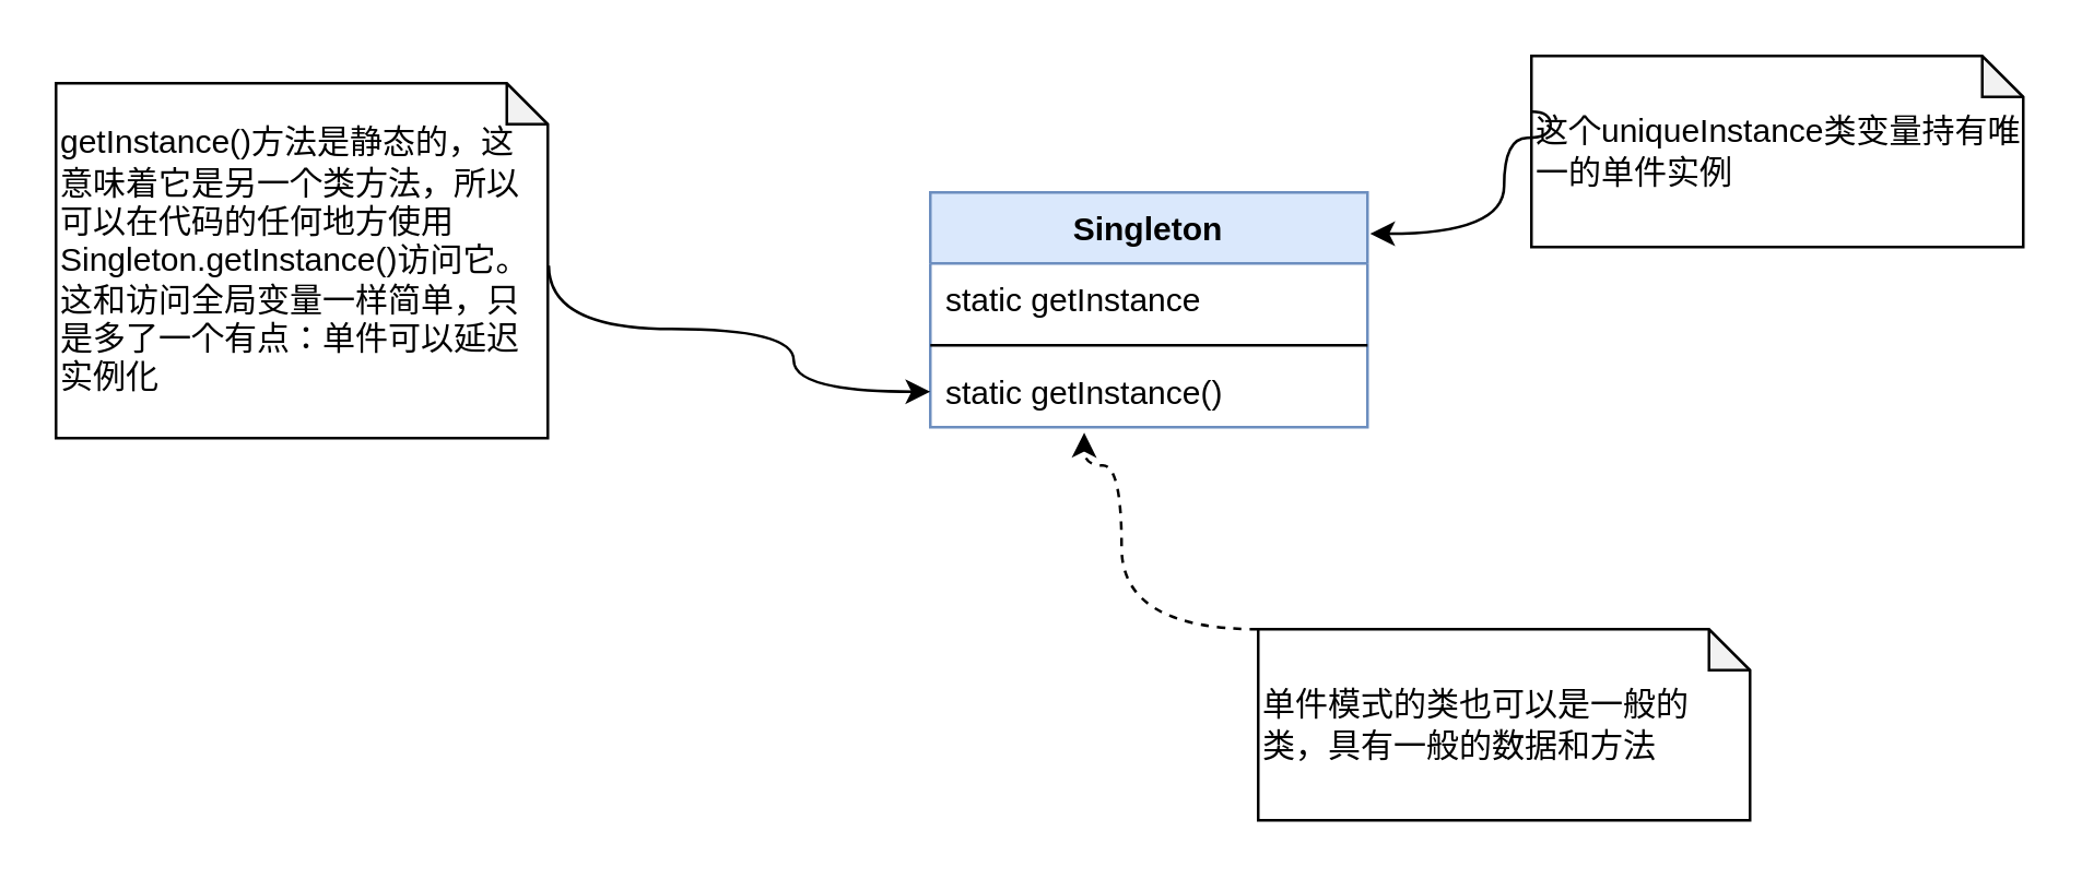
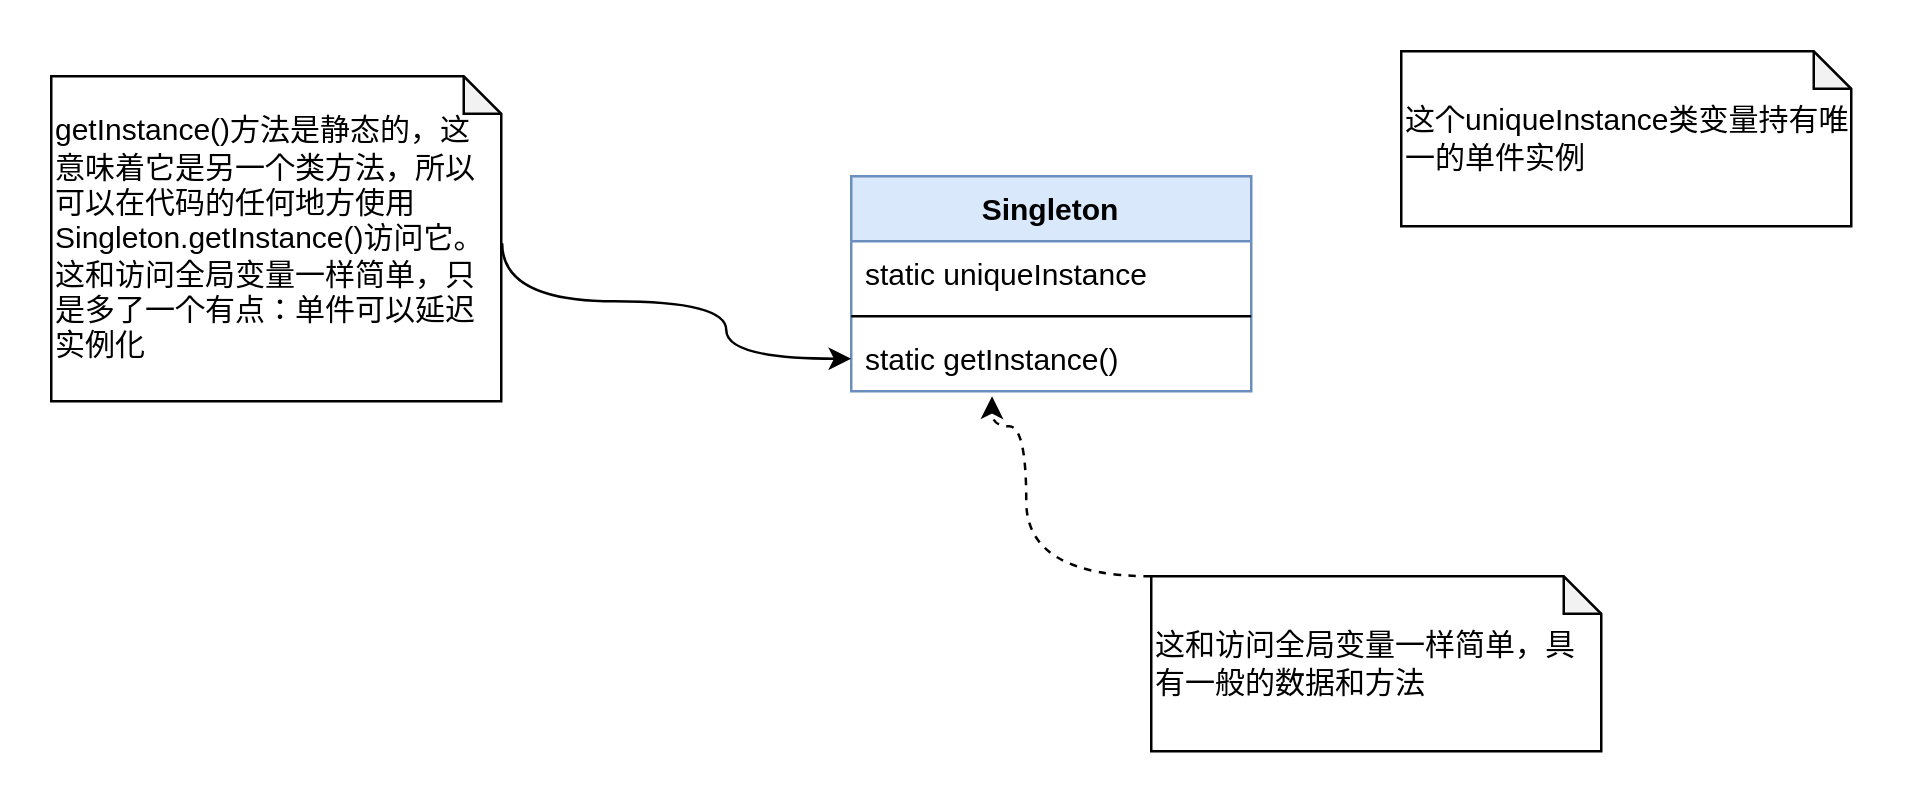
- <mxCell id="7" value="" style="curved=1;endArrow=classic;html=1;rounded=0;edgeStyle=orthogonalEdgeStyle;entryX=1.006;entryY=0.176;entryDx=0;entryDy=0;entryPerimeter=0;exitX=0;exitY=0.292;exitDx=0;exitDy=0;exitPerimeter=0;" edge="1" parent="1" source="6" target="2"><mxGeometry width="50" height="50" relative="1" as="geometry"><mxPoint x="567" y="50" as="sourcePoint" /><mxPoint x="550" y="0" as="targetPoint" /><Array as="points"><mxPoint x="567" y="50" /><mxPoint x="550" y="50" /><mxPoint x="550" y="85" /></Array></mxGeometry></mxCell>
- <mxCell id="3" value="static getInstance" style="text;strokeColor=none;fillColor=none;align=left;verticalAlign=top;spacingLeft=4;spacingRight=4;overflow=hidden;rotatable=0;points=[[0,0.5],[1,0.5]];portConstraint=eastwest;" vertex="1" parent="2"><mxGeometry y="26" width="160" height="26" as="geometry" /></mxCell>
+ <mxCell id="3" value="static uniqueInstance" style="text;strokeColor=none;fillColor=none;align=left;verticalAlign=top;spacingLeft=4;spacingRight=4;overflow=hidden;rotatable=0;points=[[0,0.5],[1,0.5]];portConstraint=eastwest;" vertex="1" parent="2"><mxGeometry y="26" width="160" height="26" as="geometry" /></mxCell>
- <mxCell id="10" value="单件模式的类也可以是一般的类，具有一般的数据和方法" style="shape=note;whiteSpace=wrap;html=1;backgroundOutline=1;darkOpacity=0.05;labelPosition=center;verticalLabelPosition=middle;align=left;verticalAlign=middle;size=15;" vertex="1" parent="1"><mxGeometry x="460" y="230" width="180" height="70" as="geometry" /></mxCell>
+ <mxCell id="10" value="这和访问全局变量一样简单，具有一般的数据和方法" style="shape=note;whiteSpace=wrap;html=1;backgroundOutline=1;darkOpacity=0.05;labelPosition=center;verticalLabelPosition=middle;align=left;verticalAlign=middle;size=15;" vertex="1" parent="1"><mxGeometry x="460" y="230" width="180" height="70" as="geometry" /></mxCell>
